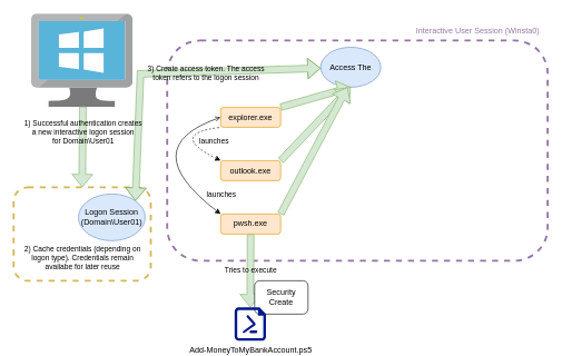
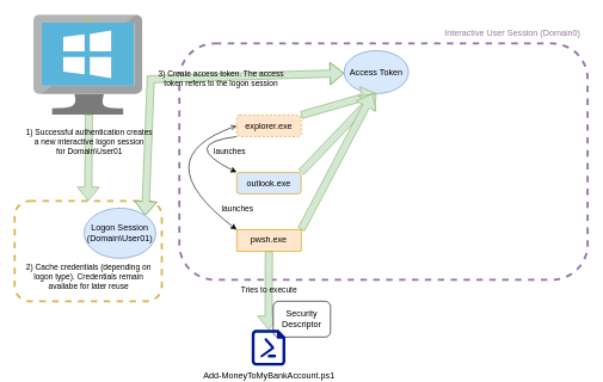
- <mxCell id="24" value="Interactive User&amp;nbsp;Session (Winsta0)" style="text;html=1;align=center;verticalAlign=middle;resizable=0;points=[];autosize=1;strokeColor=none;fillColor=none;fontColor=#9577a3;" parent="1" vertex="1"><mxGeometry x="610" y="30" width="210" height="30" as="geometry" /></mxCell>
+ <mxCell id="24" value="Interactive User&amp;nbsp;Session (Domain0)" style="text;html=1;align=center;verticalAlign=middle;resizable=0;points=[];autosize=1;strokeColor=none;fillColor=none;fontColor=#9577a3;" parent="1" vertex="1"><mxGeometry x="610" y="30" width="210" height="30" as="geometry" /></mxCell>
- <mxCell id="12" value="Access The" style="ellipse;whiteSpace=wrap;html=1;fillColor=#dae8fc;strokeColor=#6c8ebf;" parent="1" vertex="1"><mxGeometry x="480" y="70" width="90" height="60" as="geometry" /></mxCell>
+ <mxCell id="12" value="Access Token" style="ellipse;whiteSpace=wrap;html=1;fillColor=#dae8fc;strokeColor=#6c8ebf;" parent="1" vertex="1"><mxGeometry x="480" y="70" width="90" height="60" as="geometry" /></mxCell>
- <mxCell id="14" value="explorer.exe" style="rounded=1;whiteSpace=wrap;html=1;fillColor=#ffe6cc;strokeColor=#d79b00;" parent="1" vertex="1"><mxGeometry x="330" y="160" width="90" height="30" as="geometry" /></mxCell>
+ <mxCell id="14" value="explorer.exe" style="rounded=1;whiteSpace=wrap;html=1;fillColor=#ffe6cc;strokeColor=#d79b00;dashed=1;" parent="1" vertex="1"><mxGeometry x="330" y="160" width="90" height="30" as="geometry" /></mxCell>
- <mxCell id="19" value="" style="curved=1;endArrow=none;html=1;rounded=0;endFill=0;entryX=0;entryY=1;entryDx=0;entryDy=0;exitX=0;exitY=0;exitDx=0;exitDy=0;startArrow=classic;startFill=1;dashed=1;" parent="1" source="17" target="14" edge="1"><mxGeometry width="50" height="50" relative="1" as="geometry"><mxPoint x="420" y="240" as="sourcePoint" /><mxPoint x="470" y="190" as="targetPoint" /><Array as="points"><mxPoint x="250" y="200" /></Array></mxGeometry></mxCell>
+ <mxCell id="19" value="" style="curved=1;endArrow=none;html=1;rounded=0;endFill=0;entryX=0;entryY=1;entryDx=0;entryDy=0;exitX=0;exitY=0;exitDx=0;exitDy=0;startArrow=classic;startFill=1;" parent="1" source="17" target="14" edge="1"><mxGeometry width="50" height="50" relative="1" as="geometry"><mxPoint x="420" y="240" as="sourcePoint" /><mxPoint x="470" y="190" as="targetPoint" /><Array as="points"><mxPoint x="250" y="200" /></Array></mxGeometry></mxCell>
- <mxCell id="17" value="outlook.exe" style="rounded=1;whiteSpace=wrap;html=1;fillColor=#ffe6cc;strokeColor=#d79b00;" parent="1" vertex="1"><mxGeometry x="330" y="240" width="90" height="30" as="geometry" /></mxCell>
+ <mxCell id="17" value="outlook.exe" style="rounded=1;whiteSpace=wrap;html=1;fillColor=#dae8fc;strokeColor=#d79b00;" parent="1" vertex="1"><mxGeometry x="330" y="240" width="90" height="30" as="geometry" /></mxCell>
- <mxCell id="16" value="pwsh.exe" style="rounded=1;whiteSpace=wrap;html=1;fillColor=#ffe6cc;strokeColor=#d79b00;" parent="1" vertex="1"><mxGeometry x="330" y="320" width="90" height="30" as="geometry" /></mxCell>
+ <mxCell id="16" value="pwsh.exe" style="whiteSpace=wrap;html=1;fillColor=#ffe6cc;strokeColor=#d79b00;rounded=0;" parent="1" vertex="1"><mxGeometry x="330" y="320" width="90" height="30" as="geometry" /></mxCell>
- <mxCell id="8" value="Security&lt;br&gt;Create" style="rounded=1;whiteSpace=wrap;html=1;" parent="1" vertex="1"><mxGeometry x="381" y="420" width="80" height="50" as="geometry" /></mxCell>
+ <mxCell id="8" value="Security&lt;br&gt;Descriptor" style="rounded=1;whiteSpace=wrap;html=1;" parent="1" vertex="1"><mxGeometry x="381" y="420" width="80" height="50" as="geometry" /></mxCell>
- <mxCell id="23" value="Add-MoneyToMyBankAccount.ps5" style="sketch=0;aspect=fixed;pointerEvents=1;shadow=0;dashed=0;html=1;strokeColor=none;labelPosition=center;verticalLabelPosition=bottom;verticalAlign=top;align=center;fillColor=#00188D;shape=mxgraph.azure.powershell_file;labelBackgroundColor=none;" parent="1" vertex="1"><mxGeometry x="351" y="460" width="47" height="50" as="geometry" /></mxCell>
+ <mxCell id="23" value="Add-MoneyToMyBankAccount.ps1" style="sketch=0;aspect=fixed;pointerEvents=1;shadow=0;dashed=0;html=1;strokeColor=none;labelPosition=center;verticalLabelPosition=bottom;verticalAlign=top;align=center;fillColor=#00188D;shape=mxgraph.azure.powershell_file;labelBackgroundColor=none;" parent="1" vertex="1"><mxGeometry x="351" y="460" width="47" height="50" as="geometry" /></mxCell>
